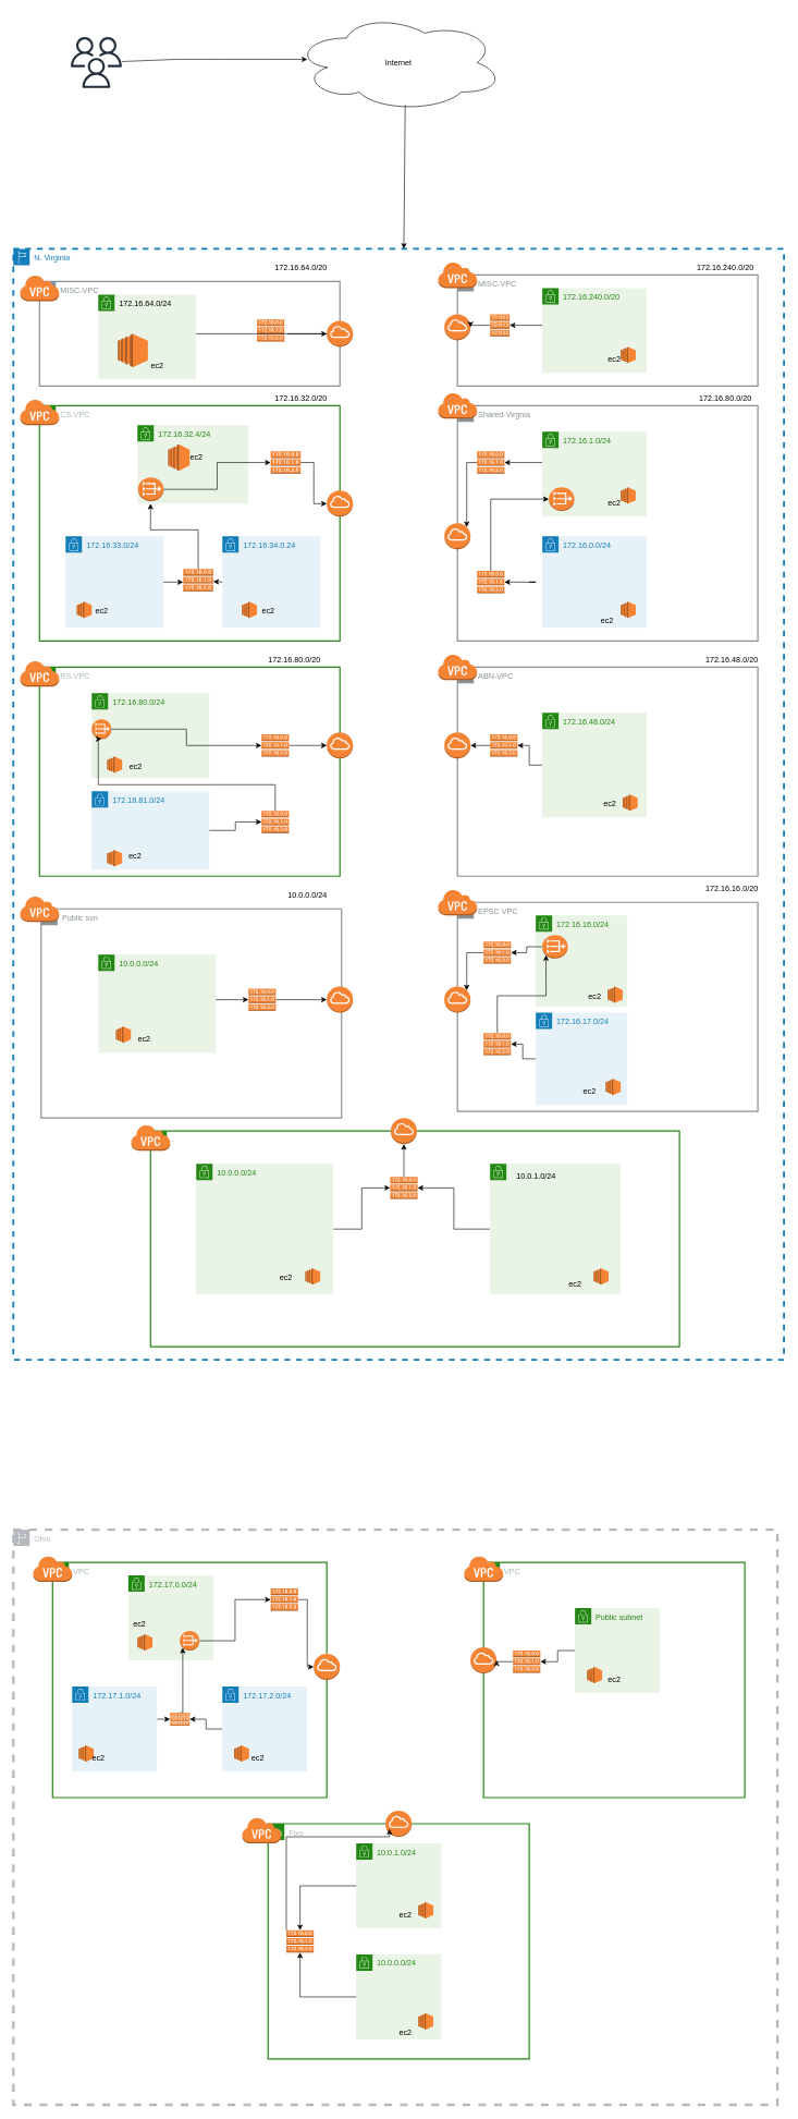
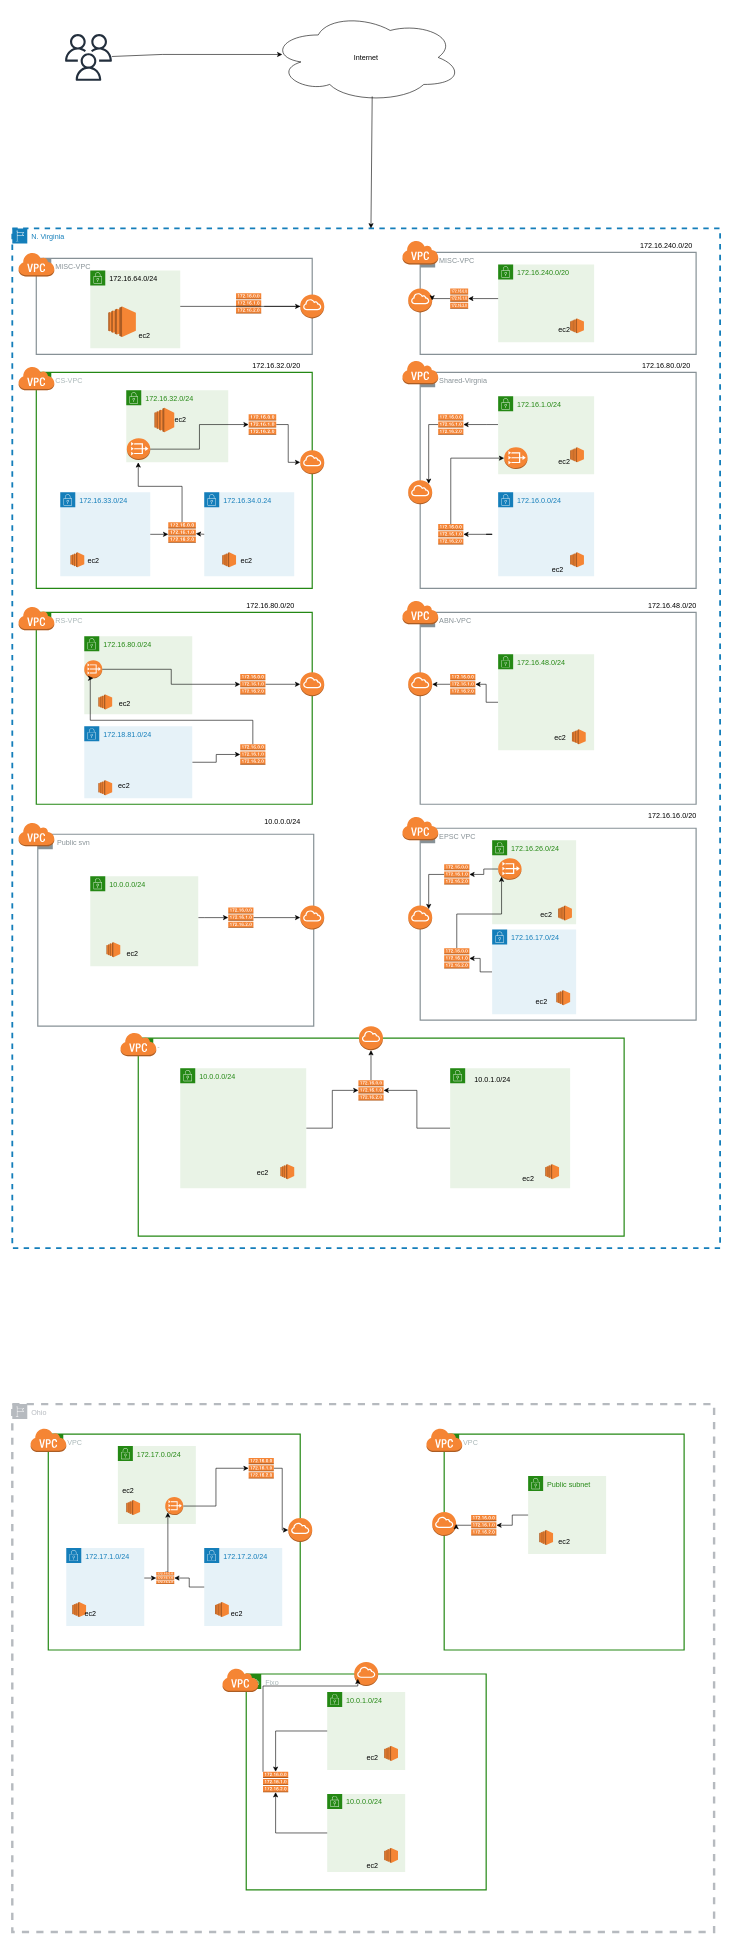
- <mxCell id="48" value="172.16.64.0/20" style="text;html=1;resizable=0;autosize=1;align=center;verticalAlign=middle;points=[];fillColor=none;strokeColor=none;rounded=0;" vertex="1" parent="3"><mxGeometry x="390" y="20" width="100" height="20" as="geometry" /></mxCell>
- <mxCell id="5" value="172.16.32.4/24" style="points=[[0,0],[0.25,0],[0.5,0],[0.75,0],[1,0],[1,0.25],[1,0.5],[1,0.75],[1,1],[0.75,1],[0.5,1],[0.25,1],[0,1],[0,0.75],[0,0.5],[0,0.25]];outlineConnect=0;gradientColor=none;html=1;whiteSpace=wrap;fontSize=12;fontStyle=0;container=1;pointerEvents=0;collapsible=0;recursiveResize=0;shape=mxgraph.aws4.group;grIcon=mxgraph.aws4.group_security_group;grStroke=0;strokeColor=#248814;fillColor=#E9F3E6;verticalAlign=top;align=left;spacingLeft=30;fontColor=#248814;dashed=0;strokeWidth=2;" vertex="1" parent="4"><mxGeometry x="150" y="30" width="170" height="120" as="geometry" /></mxCell>
+ <mxCell id="5" value="172.16.32.0/24" style="points=[[0,0],[0.25,0],[0.5,0],[0.75,0],[1,0],[1,0.25],[1,0.5],[1,0.75],[1,1],[0.75,1],[0.5,1],[0.25,1],[0,1],[0,0.75],[0,0.5],[0,0.25]];outlineConnect=0;gradientColor=none;html=1;whiteSpace=wrap;fontSize=12;fontStyle=0;container=1;pointerEvents=0;collapsible=0;recursiveResize=0;shape=mxgraph.aws4.group;grIcon=mxgraph.aws4.group_security_group;grStroke=0;strokeColor=#248814;fillColor=#E9F3E6;verticalAlign=top;align=left;spacingLeft=30;fontColor=#248814;dashed=0;strokeWidth=2;" vertex="1" parent="4"><mxGeometry x="150" y="30" width="170" height="120" as="geometry" /></mxCell>
- <mxCell id="72" value="172.16.16.0/24" style="points=[[0,0],[0.25,0],[0.5,0],[0.75,0],[1,0],[1,0.25],[1,0.5],[1,0.75],[1,1],[0.75,1],[0.5,1],[0.25,1],[0,1],[0,0.75],[0,0.5],[0,0.25]];outlineConnect=0;gradientColor=none;html=1;whiteSpace=wrap;fontSize=12;fontStyle=0;container=1;pointerEvents=0;collapsible=0;recursiveResize=0;shape=mxgraph.aws4.group;grIcon=mxgraph.aws4.group_security_group;grStroke=0;strokeColor=#248814;fillColor=#E9F3E6;verticalAlign=top;align=left;spacingLeft=30;fontColor=#248814;dashed=0;shadow=0;sketch=0;" vertex="1" parent="3"><mxGeometry x="800" y="1020" width="140" height="140" as="geometry" /></mxCell>
+ <mxCell id="72" value="172.16.26.0/24" style="points=[[0,0],[0.25,0],[0.5,0],[0.75,0],[1,0],[1,0.25],[1,0.5],[1,0.75],[1,1],[0.75,1],[0.5,1],[0.25,1],[0,1],[0,0.75],[0,0.5],[0,0.25]];outlineConnect=0;gradientColor=none;html=1;whiteSpace=wrap;fontSize=12;fontStyle=0;container=1;pointerEvents=0;collapsible=0;recursiveResize=0;shape=mxgraph.aws4.group;grIcon=mxgraph.aws4.group_security_group;grStroke=0;strokeColor=#248814;fillColor=#E9F3E6;verticalAlign=top;align=left;spacingLeft=30;fontColor=#248814;dashed=0;shadow=0;sketch=0;" vertex="1" parent="3"><mxGeometry x="800" y="1020" width="140" height="140" as="geometry" /></mxCell>
